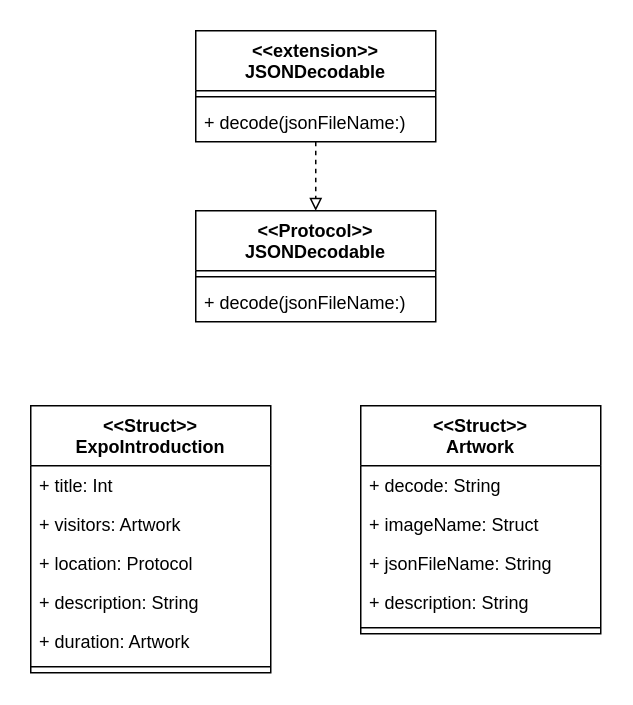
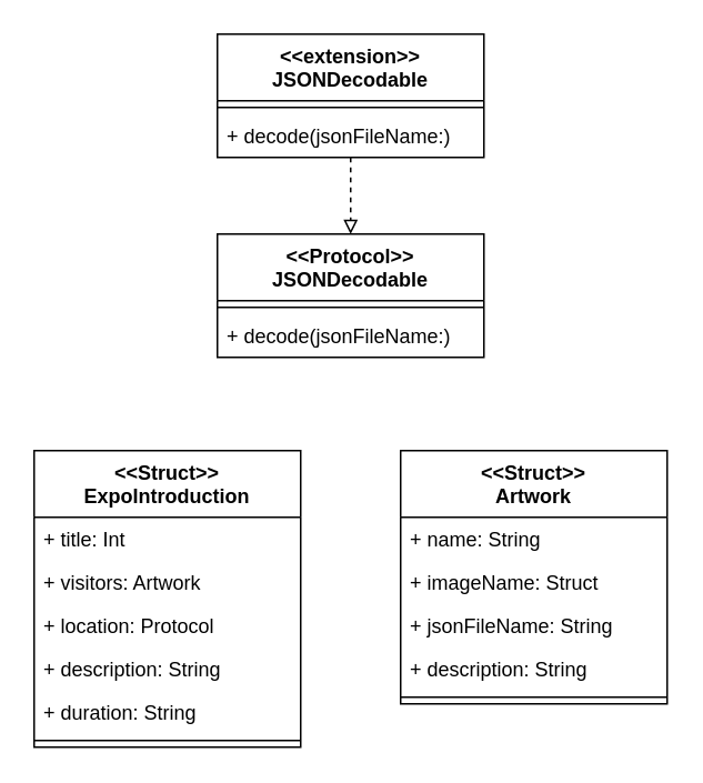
- <mxCell id="13" value="+ decode: String" style="text;strokeColor=none;fillColor=none;align=left;verticalAlign=top;spacingLeft=4;spacingRight=4;overflow=hidden;rotatable=0;points=[[0,0.5],[1,0.5]];portConstraint=eastwest;" vertex="1" parent="12"><mxGeometry y="40" width="160" height="26" as="geometry" /></mxCell>
+ <mxCell id="13" value="+ name: String" style="text;strokeColor=none;fillColor=none;align=left;verticalAlign=top;spacingLeft=4;spacingRight=4;overflow=hidden;rotatable=0;points=[[0,0.5],[1,0.5]];portConstraint=eastwest;" vertex="1" parent="12"><mxGeometry y="40" width="160" height="26" as="geometry" /></mxCell>
- <mxCell id="10" value="+ duration: Artwork" style="text;strokeColor=none;fillColor=none;align=left;verticalAlign=top;spacingLeft=4;spacingRight=4;overflow=hidden;rotatable=0;points=[[0,0.5],[1,0.5]];portConstraint=eastwest;" vertex="1" parent="5"><mxGeometry y="144" width="160" height="26" as="geometry" /></mxCell>
+ <mxCell id="10" value="+ duration: String" style="text;strokeColor=none;fillColor=none;align=left;verticalAlign=top;spacingLeft=4;spacingRight=4;overflow=hidden;rotatable=0;points=[[0,0.5],[1,0.5]];portConstraint=eastwest;" vertex="1" parent="5"><mxGeometry y="144" width="160" height="26" as="geometry" /></mxCell>
